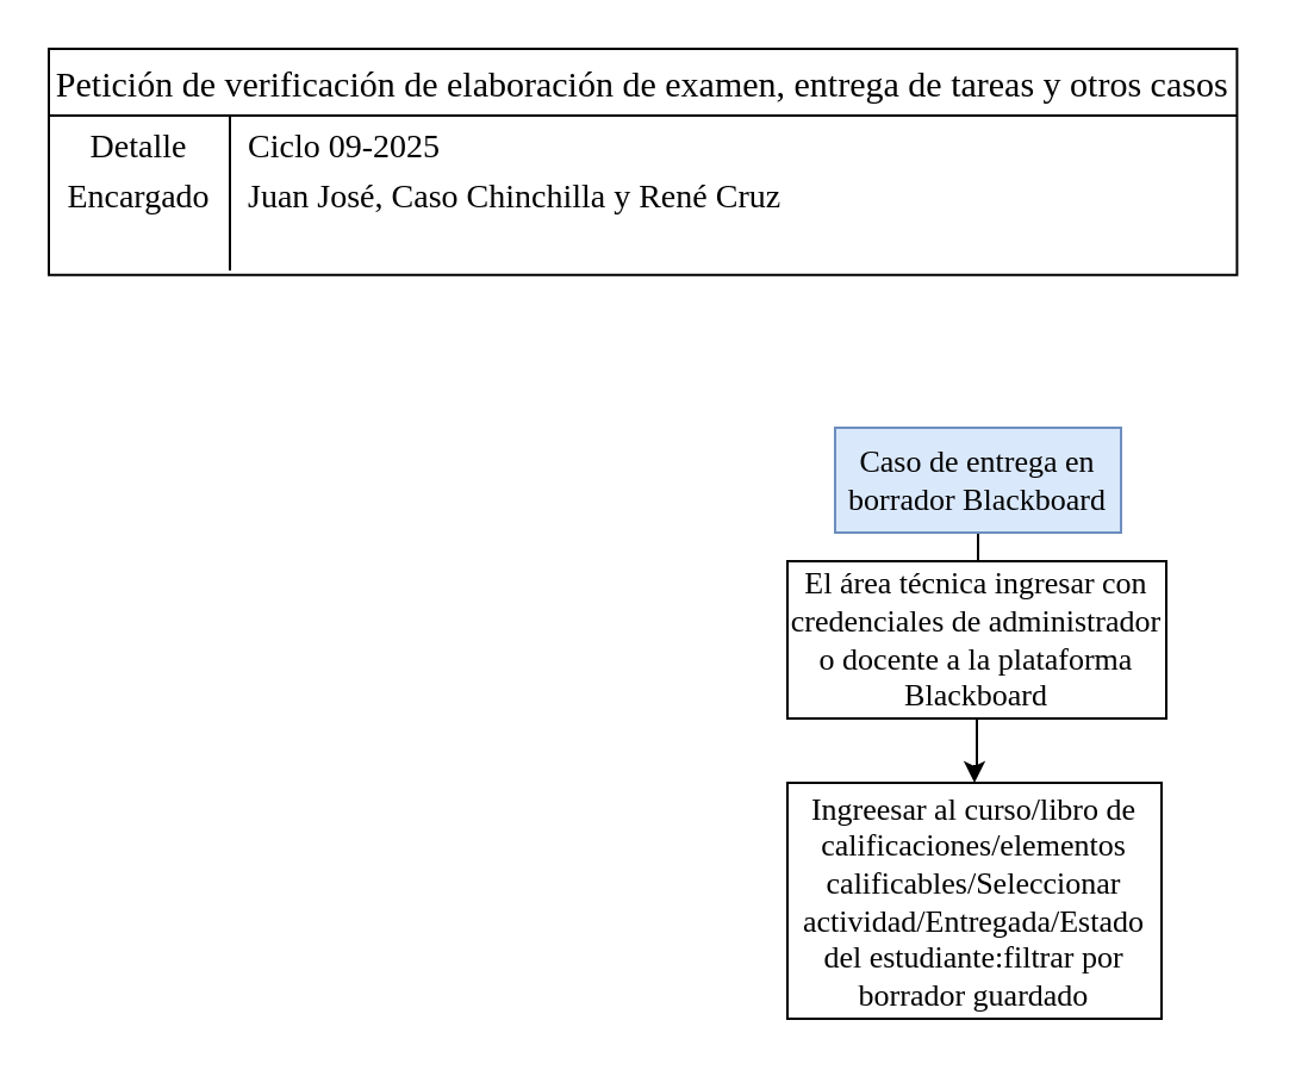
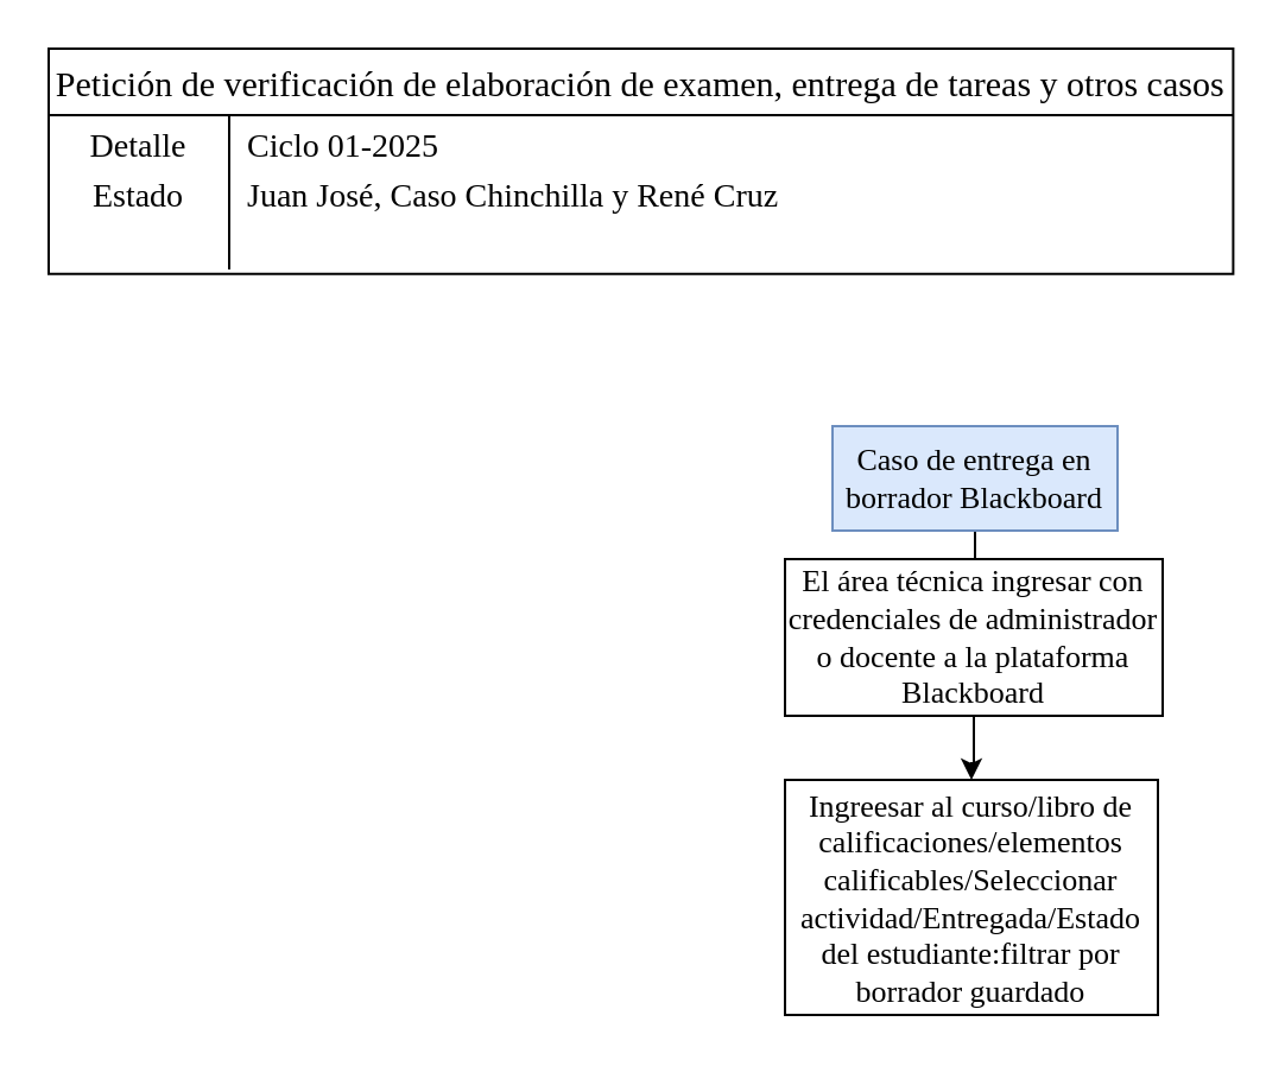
- <mxCell id="5" value="&lt;font style=&quot;font-size: 14px;&quot;&gt;Ciclo 09-2025&lt;/font&gt;" style="shape=partialRectangle;html=1;whiteSpace=wrap;connectable=0;fillColor=none;top=0;left=0;bottom=0;right=0;align=left;spacingLeft=6;overflow=hidden;strokeColor=inherit;fontSize=16;fontFamily=Times New Roman;" vertex="1" parent="3"><mxGeometry x="76" width="423" height="20" as="geometry"><mxRectangle width="423" height="20" as="alternateBounds" /></mxGeometry></mxCell>
+ <mxCell id="5" value="&lt;font style=&quot;font-size: 14px;&quot;&gt;Ciclo 01-2025&lt;/font&gt;" style="shape=partialRectangle;html=1;whiteSpace=wrap;connectable=0;fillColor=none;top=0;left=0;bottom=0;right=0;align=left;spacingLeft=6;overflow=hidden;strokeColor=inherit;fontSize=16;fontFamily=Times New Roman;" vertex="1" parent="3"><mxGeometry x="76" width="423" height="20" as="geometry"><mxRectangle width="423" height="20" as="alternateBounds" /></mxGeometry></mxCell>
- <mxCell id="7" value="&lt;font style=&quot;font-size: 14px;&quot;&gt;Encargado&lt;/font&gt;" style="shape=partialRectangle;html=1;whiteSpace=wrap;connectable=0;fillColor=none;top=0;left=0;bottom=0;right=0;overflow=hidden;strokeColor=inherit;fontSize=16;fontFamily=Times New Roman;" vertex="1" parent="6"><mxGeometry width="76" height="25" as="geometry"><mxRectangle width="76" height="25" as="alternateBounds" /></mxGeometry></mxCell>
+ <mxCell id="7" value="&lt;font style=&quot;font-size: 14px;&quot;&gt;Estado&lt;/font&gt;" style="shape=partialRectangle;html=1;whiteSpace=wrap;connectable=0;fillColor=none;top=0;left=0;bottom=0;right=0;overflow=hidden;strokeColor=inherit;fontSize=16;fontFamily=Times New Roman;" vertex="1" parent="6"><mxGeometry width="76" height="25" as="geometry"><mxRectangle width="76" height="25" as="alternateBounds" /></mxGeometry></mxCell>
